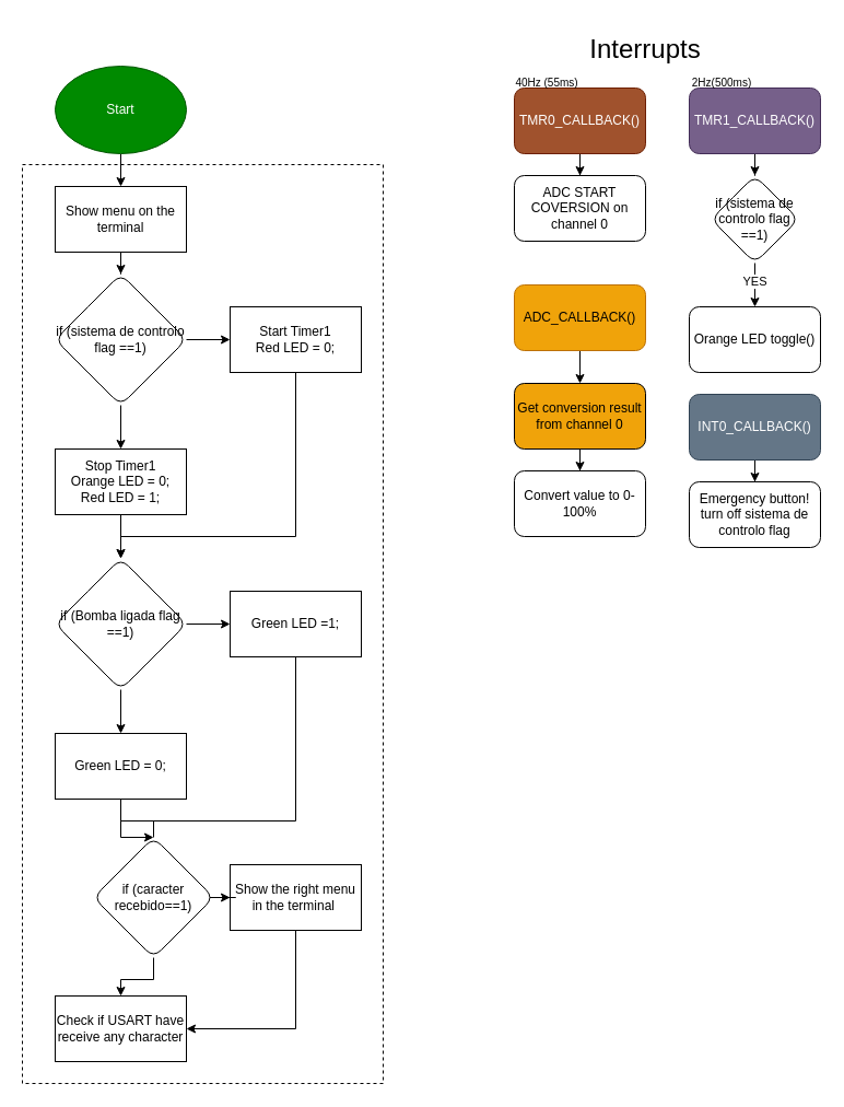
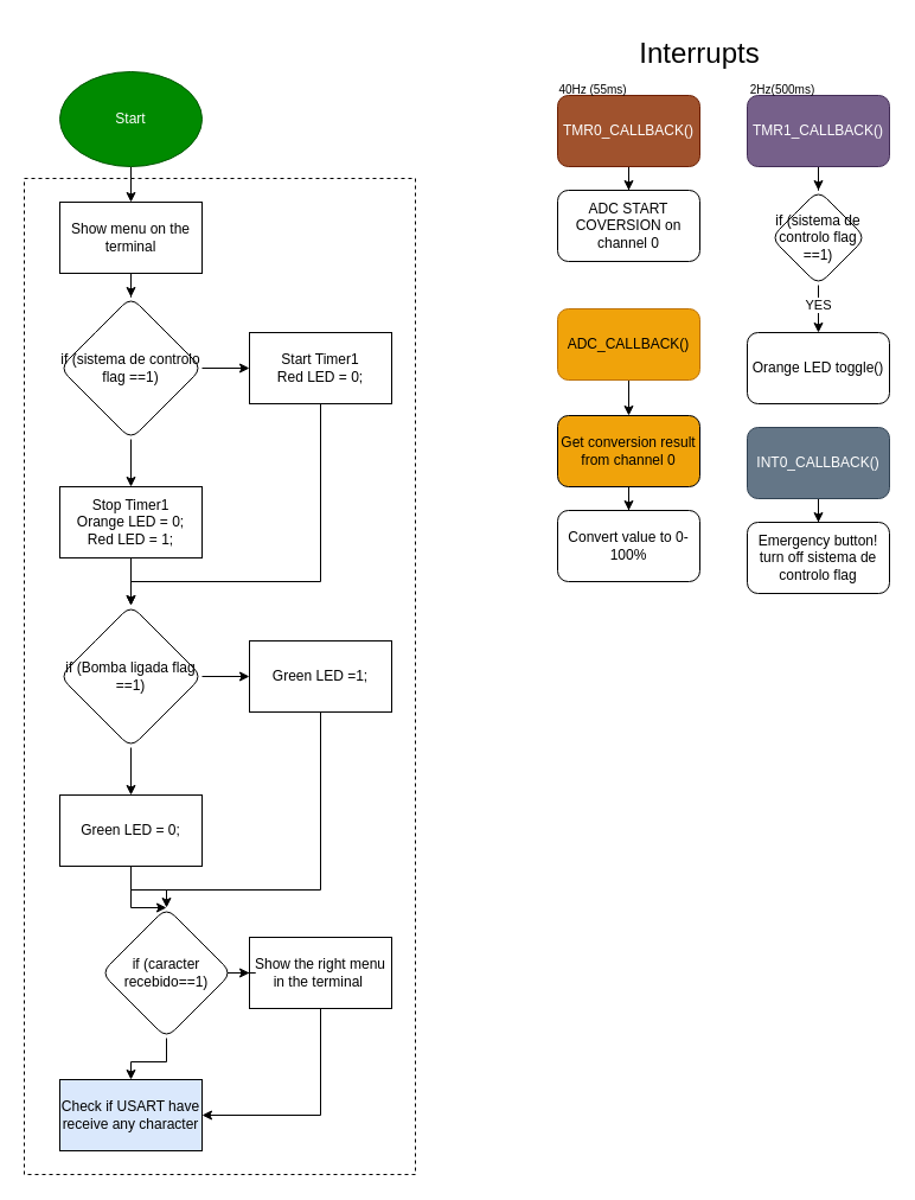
- <mxCell id="13" value="" style="edgeStyle=orthogonalEdgeStyle;rounded=0;orthogonalLoop=1;jettySize=auto;html=1;endArrow=none;" edge="1" parent="1" source="14" target="46"><mxGeometry relative="1" as="geometry" /></mxCell>
+ <mxCell id="13" value="" style="edgeStyle=orthogonalEdgeStyle;rounded=0;orthogonalLoop=1;jettySize=auto;html=1;" edge="1" parent="1" source="14" target="46"><mxGeometry relative="1" as="geometry" /></mxCell>
- <mxCell id="17" value="Check if USART have receive any character" style="whiteSpace=wrap;html=1;" vertex="1" parent="1"><mxGeometry x="50" y="910" width="120" height="60" as="geometry" /></mxCell>
+ <mxCell id="17" value="Check if USART have receive any character" style="whiteSpace=wrap;html=1;fillColor=#dae8fc;" vertex="1" parent="1"><mxGeometry x="50" y="910" width="120" height="60" as="geometry" /></mxCell>
